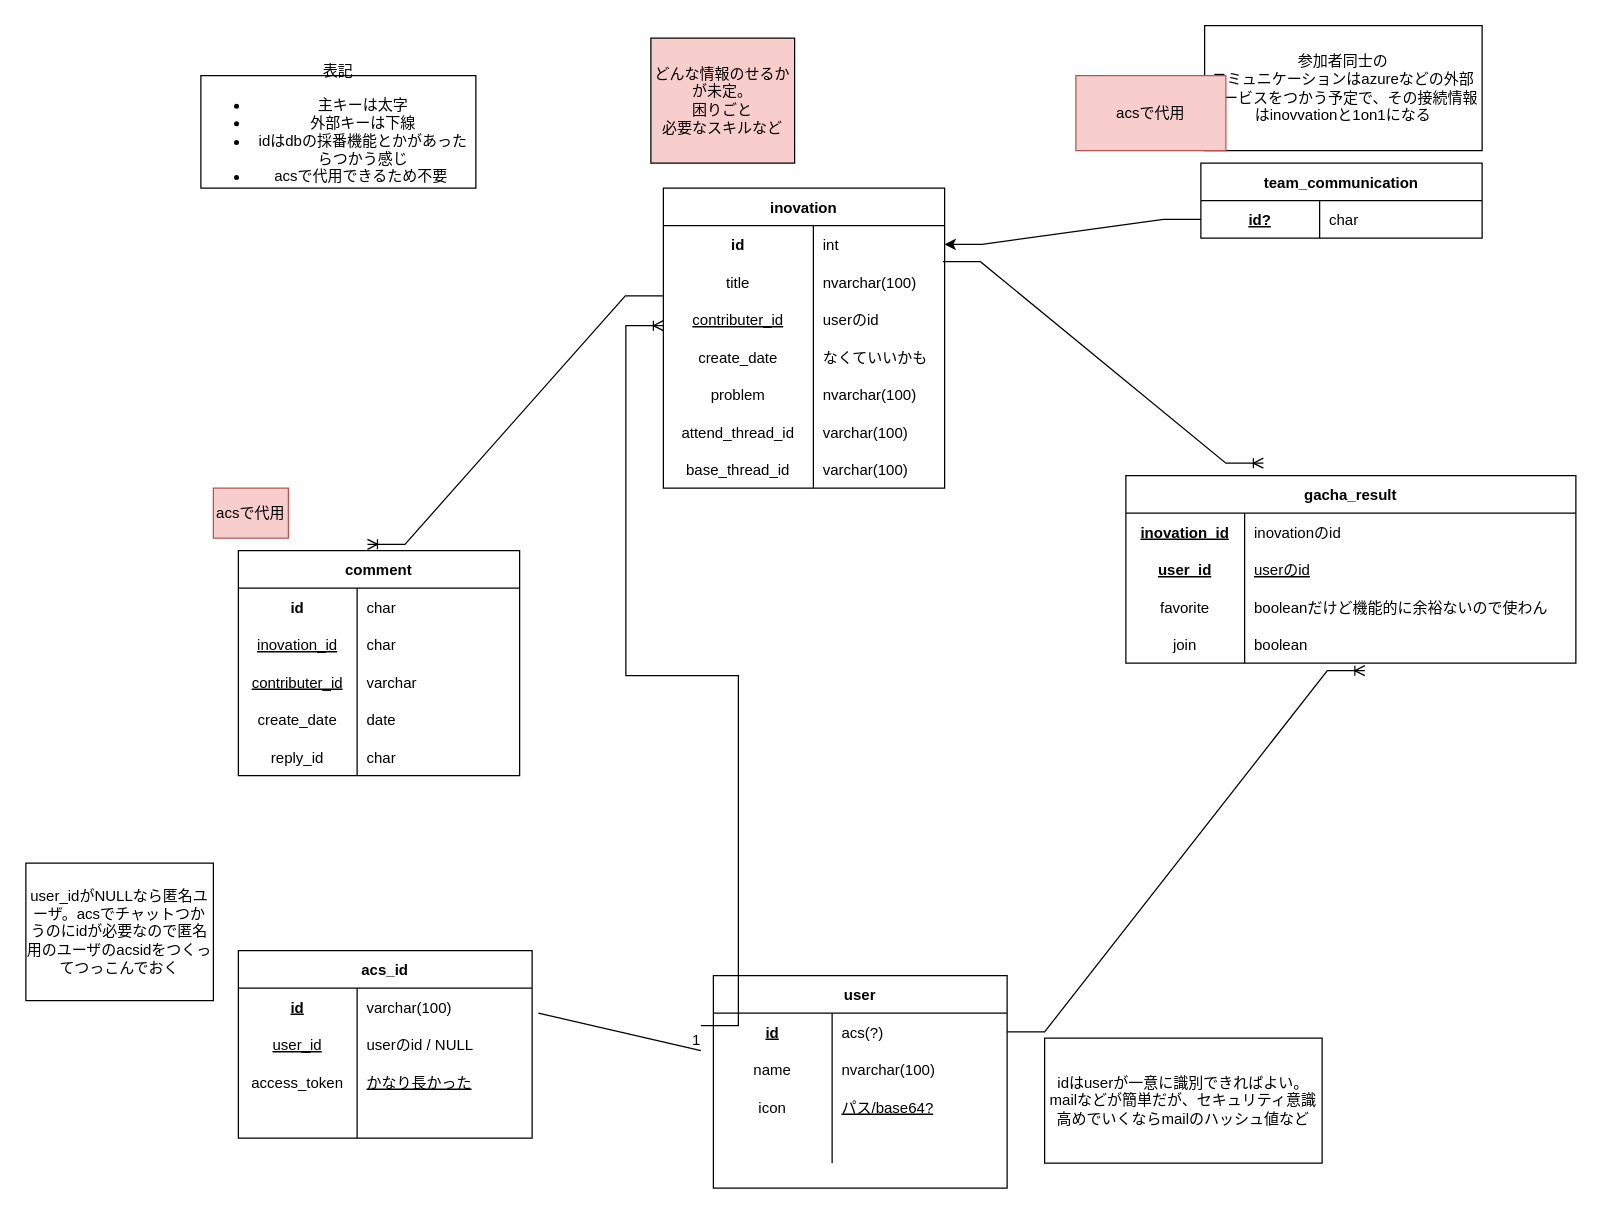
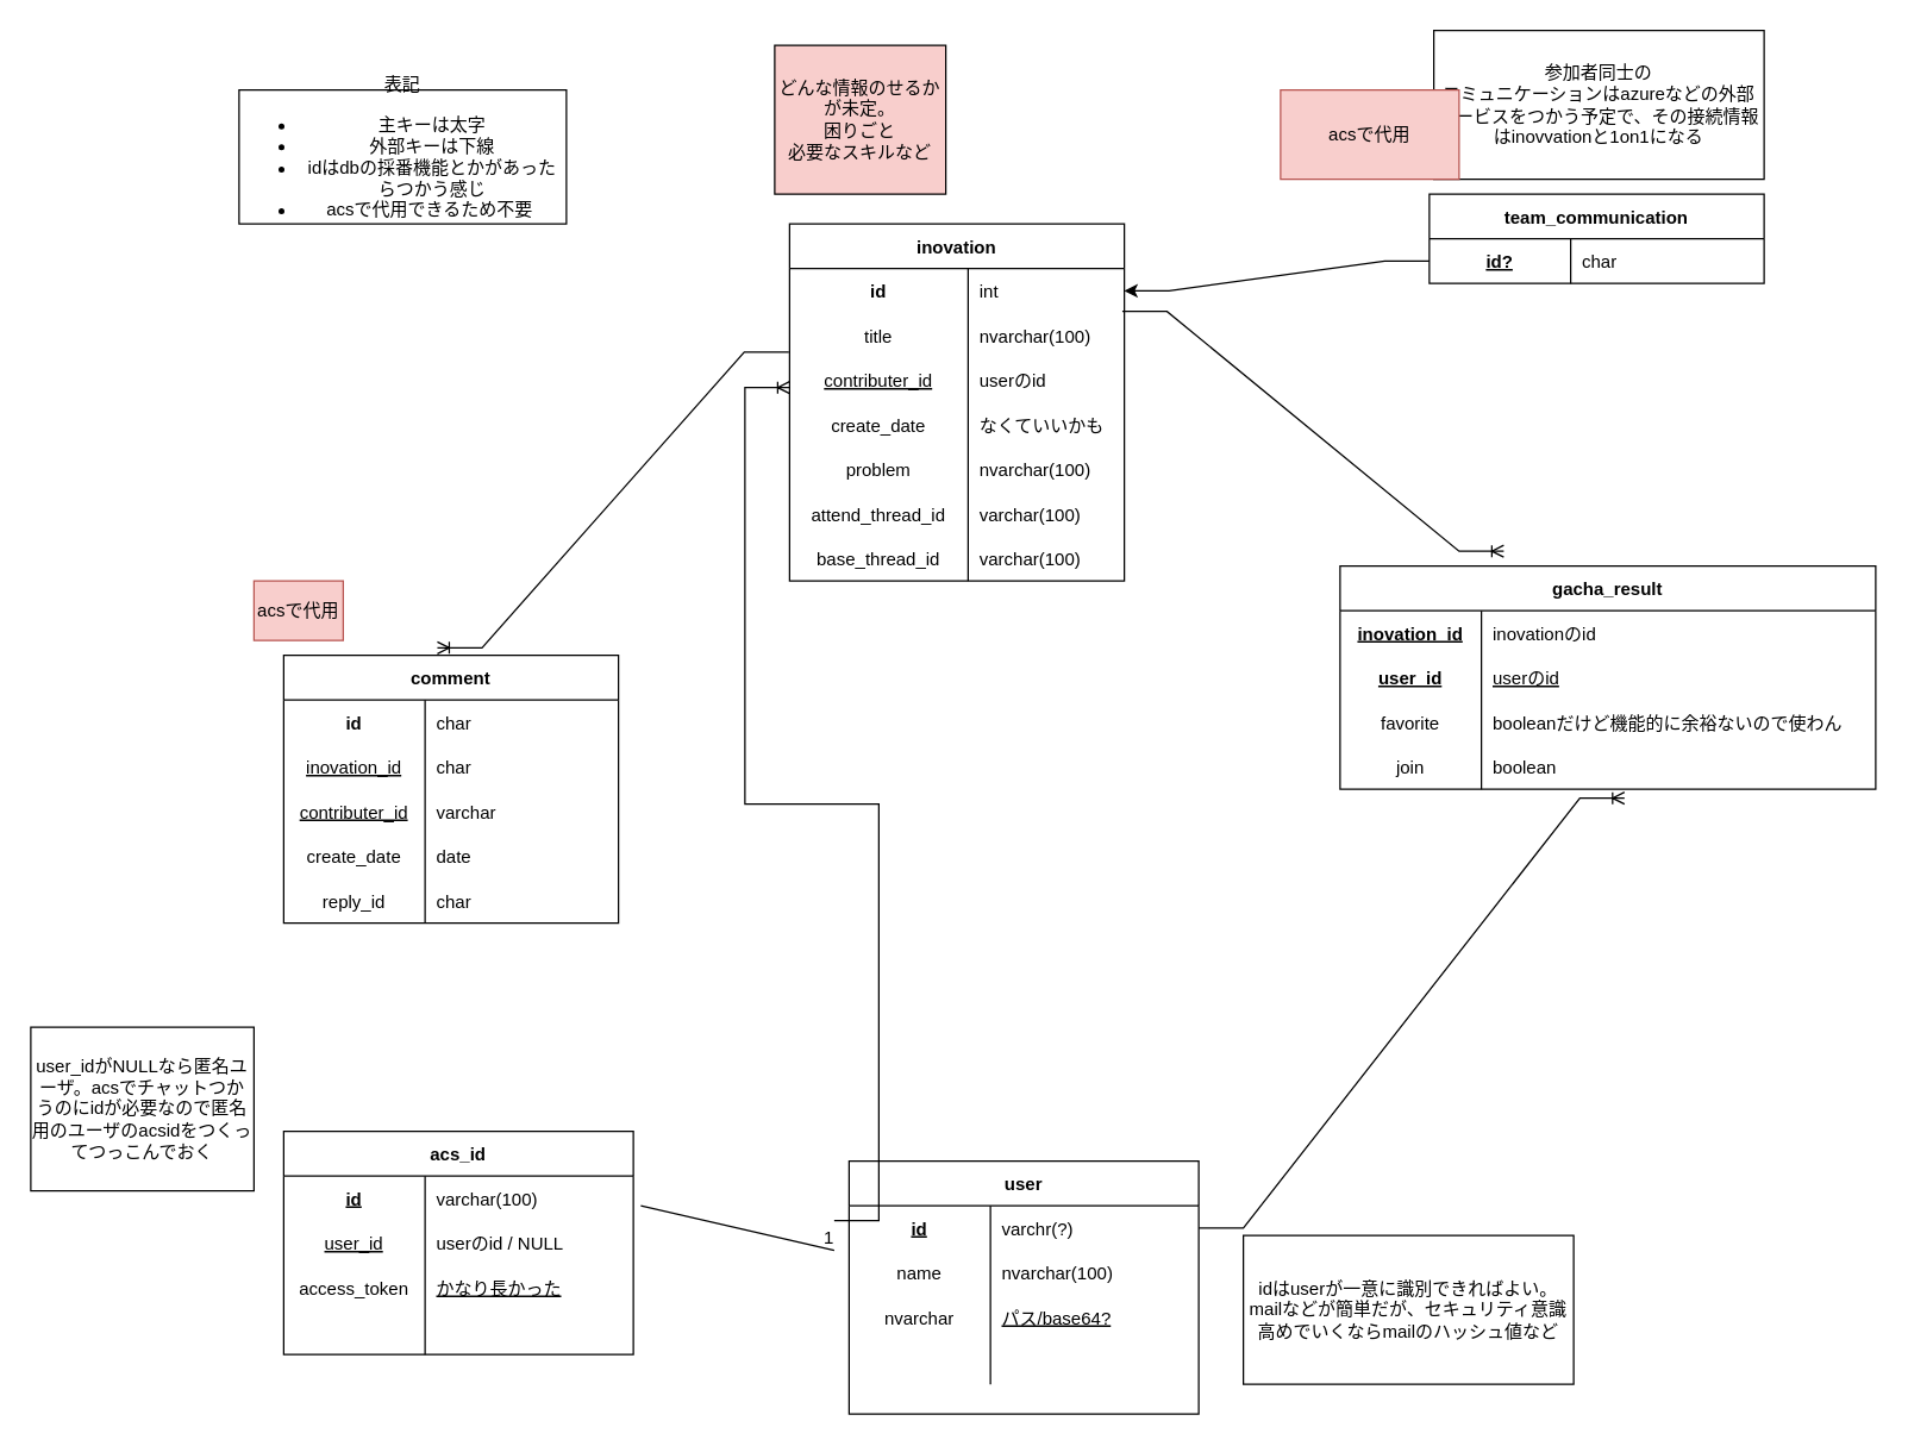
- <mxCell id="5" value="acs(?) " style="shape=partialRectangle;connectable=0;fillColor=none;top=0;left=0;bottom=0;right=0;align=left;spacingLeft=6;fontStyle=0;overflow=hidden;" parent="3" vertex="1"><mxGeometry x="95" width="140" height="30" as="geometry"><mxRectangle width="140" height="30" as="alternateBounds" /></mxGeometry></mxCell>
+ <mxCell id="5" value="varchr(?) " style="shape=partialRectangle;connectable=0;fillColor=none;top=0;left=0;bottom=0;right=0;align=left;spacingLeft=6;fontStyle=0;overflow=hidden;" parent="3" vertex="1"><mxGeometry x="95" width="140" height="30" as="geometry"><mxRectangle width="140" height="30" as="alternateBounds" /></mxGeometry></mxCell>
- <mxCell id="10" value="icon" style="shape=partialRectangle;connectable=0;fillColor=none;top=0;left=0;bottom=0;right=0;fontStyle=0;overflow=hidden;" parent="9" vertex="1"><mxGeometry width="95" height="30" as="geometry"><mxRectangle width="95" height="30" as="alternateBounds" /></mxGeometry></mxCell>
+ <mxCell id="10" value="nvarchar" style="shape=partialRectangle;connectable=0;fillColor=none;top=0;left=0;bottom=0;right=0;fontStyle=0;overflow=hidden;" parent="9" vertex="1"><mxGeometry width="95" height="30" as="geometry"><mxRectangle width="95" height="30" as="alternateBounds" /></mxGeometry></mxCell>
